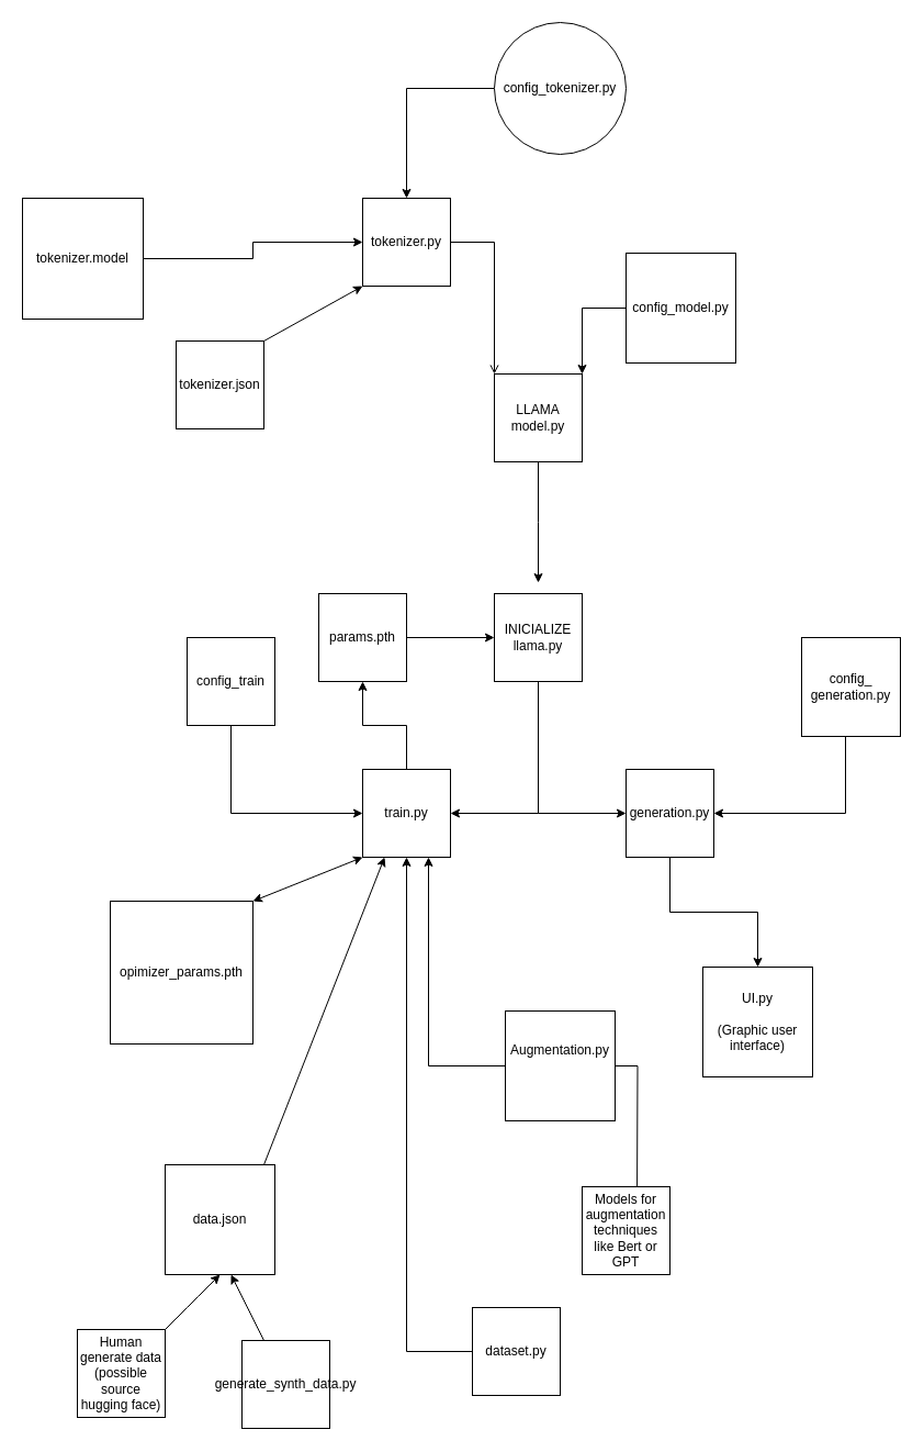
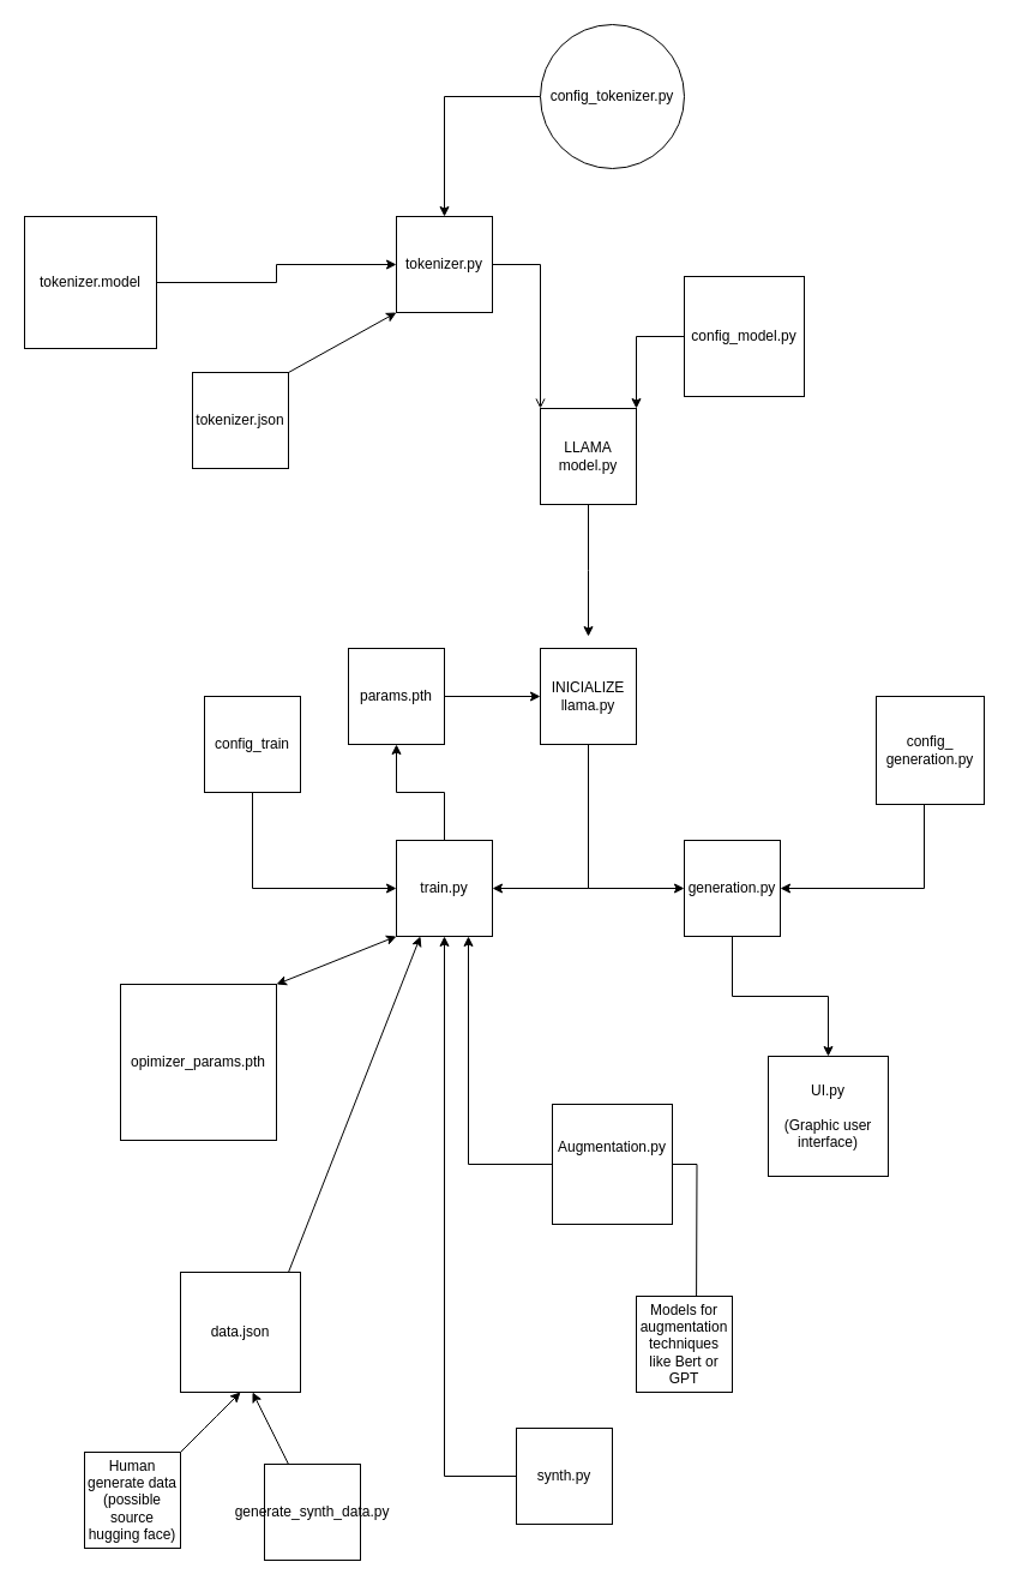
- <mxCell id="22" value="dataset.py" style="whiteSpace=wrap;html=1;aspect=fixed;" parent="1" vertex="1"><mxGeometry x="430" y="1190" width="80" height="80" as="geometry" /></mxCell>
+ <mxCell id="22" value="synth.py" style="whiteSpace=wrap;html=1;aspect=fixed;" parent="1" vertex="1"><mxGeometry x="430" y="1190" width="80" height="80" as="geometry" /></mxCell>
